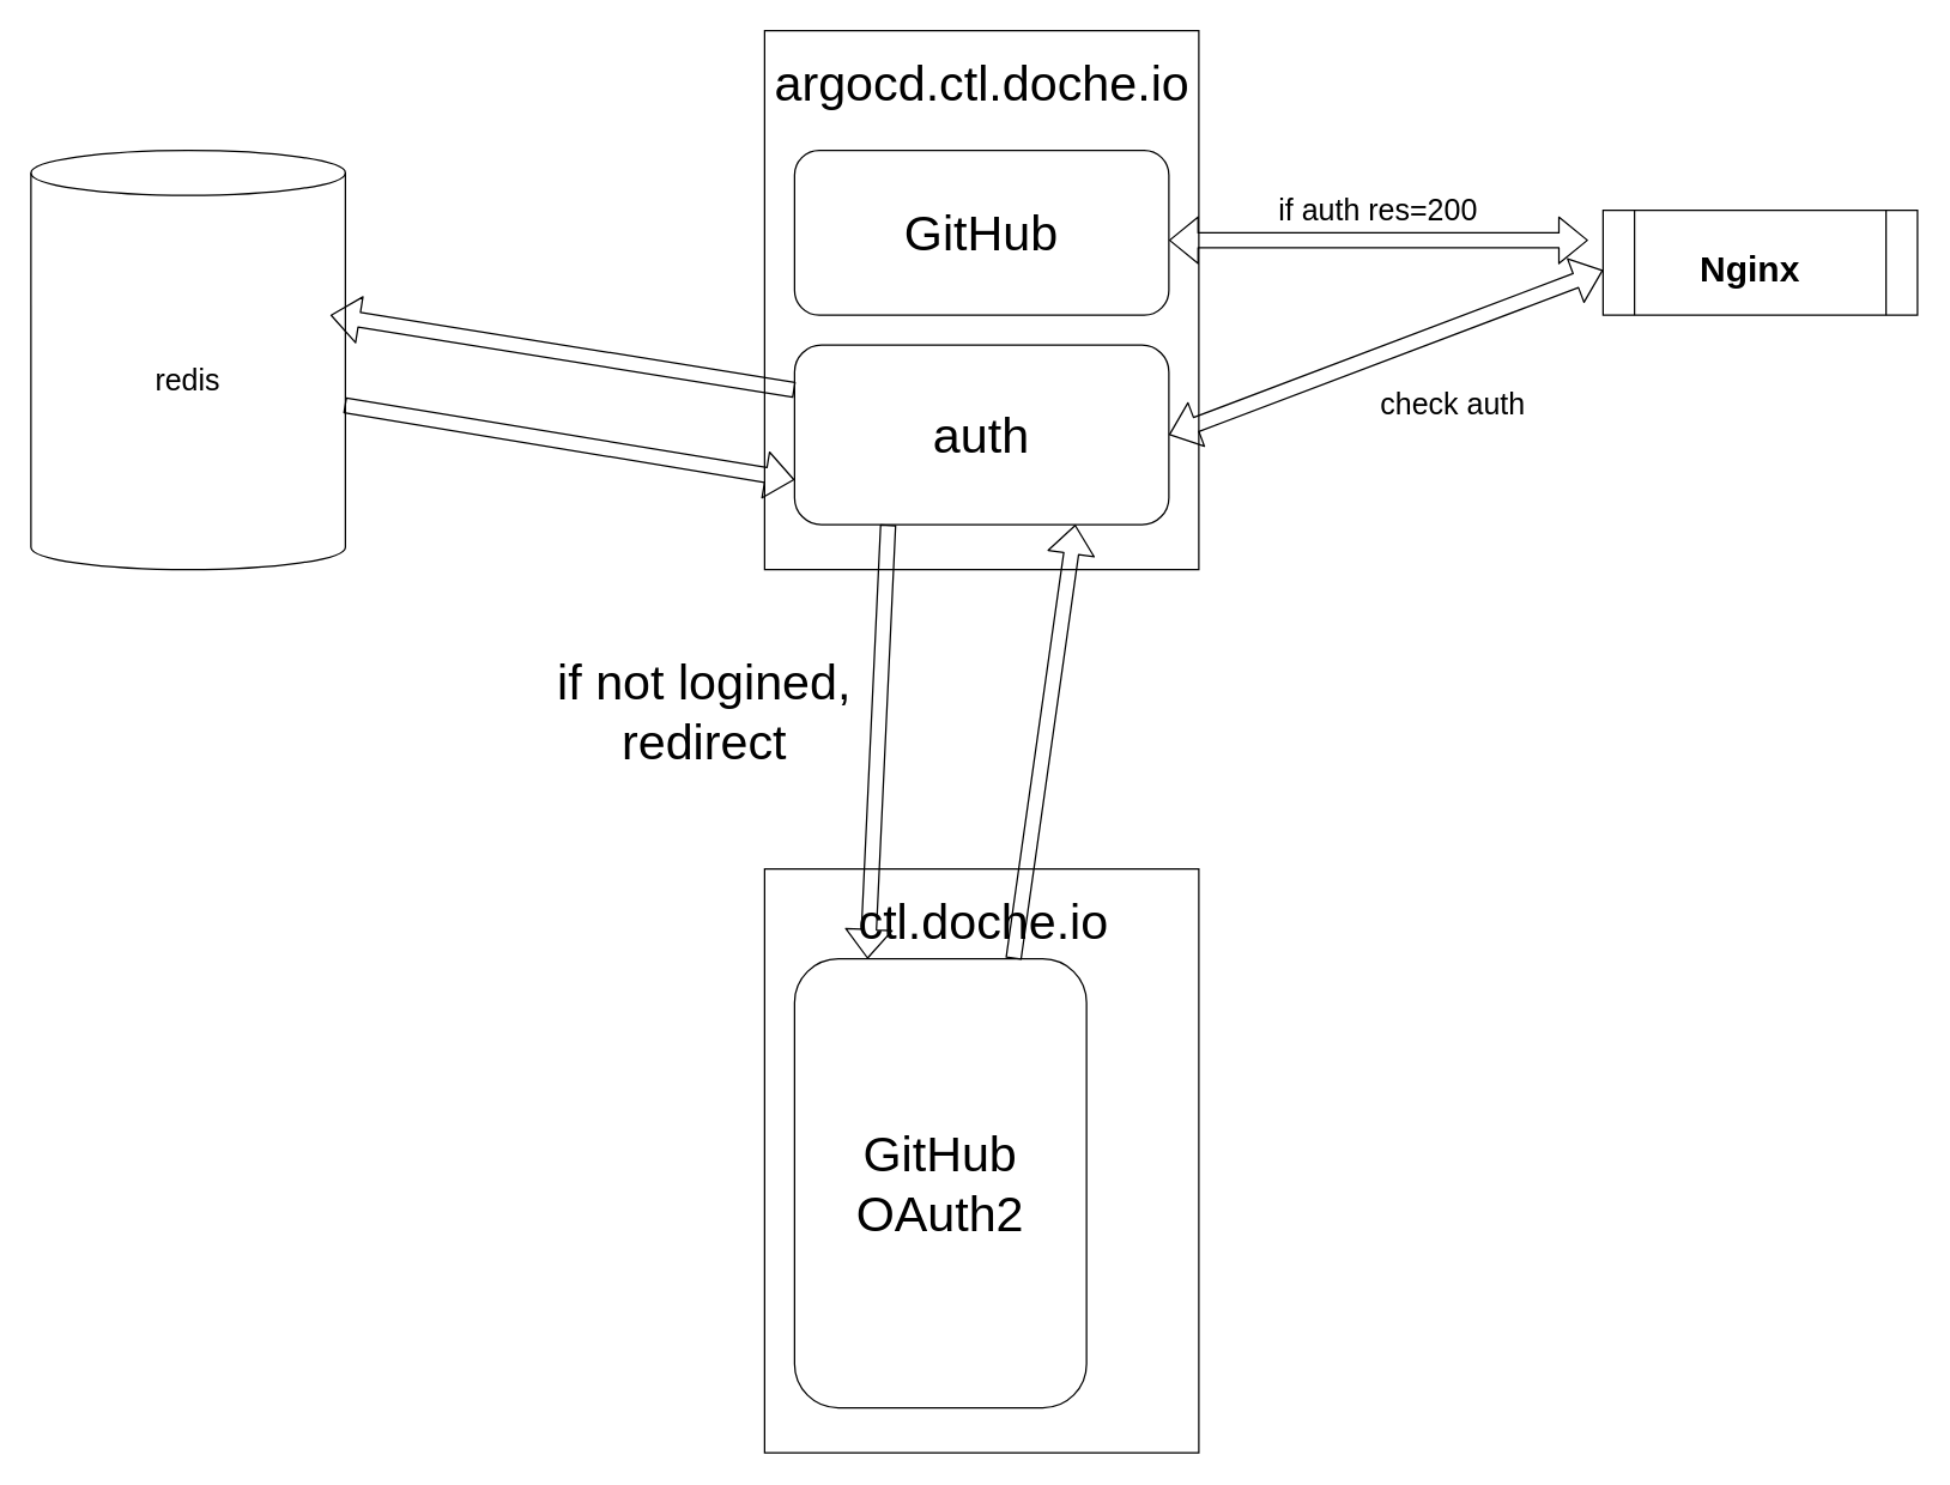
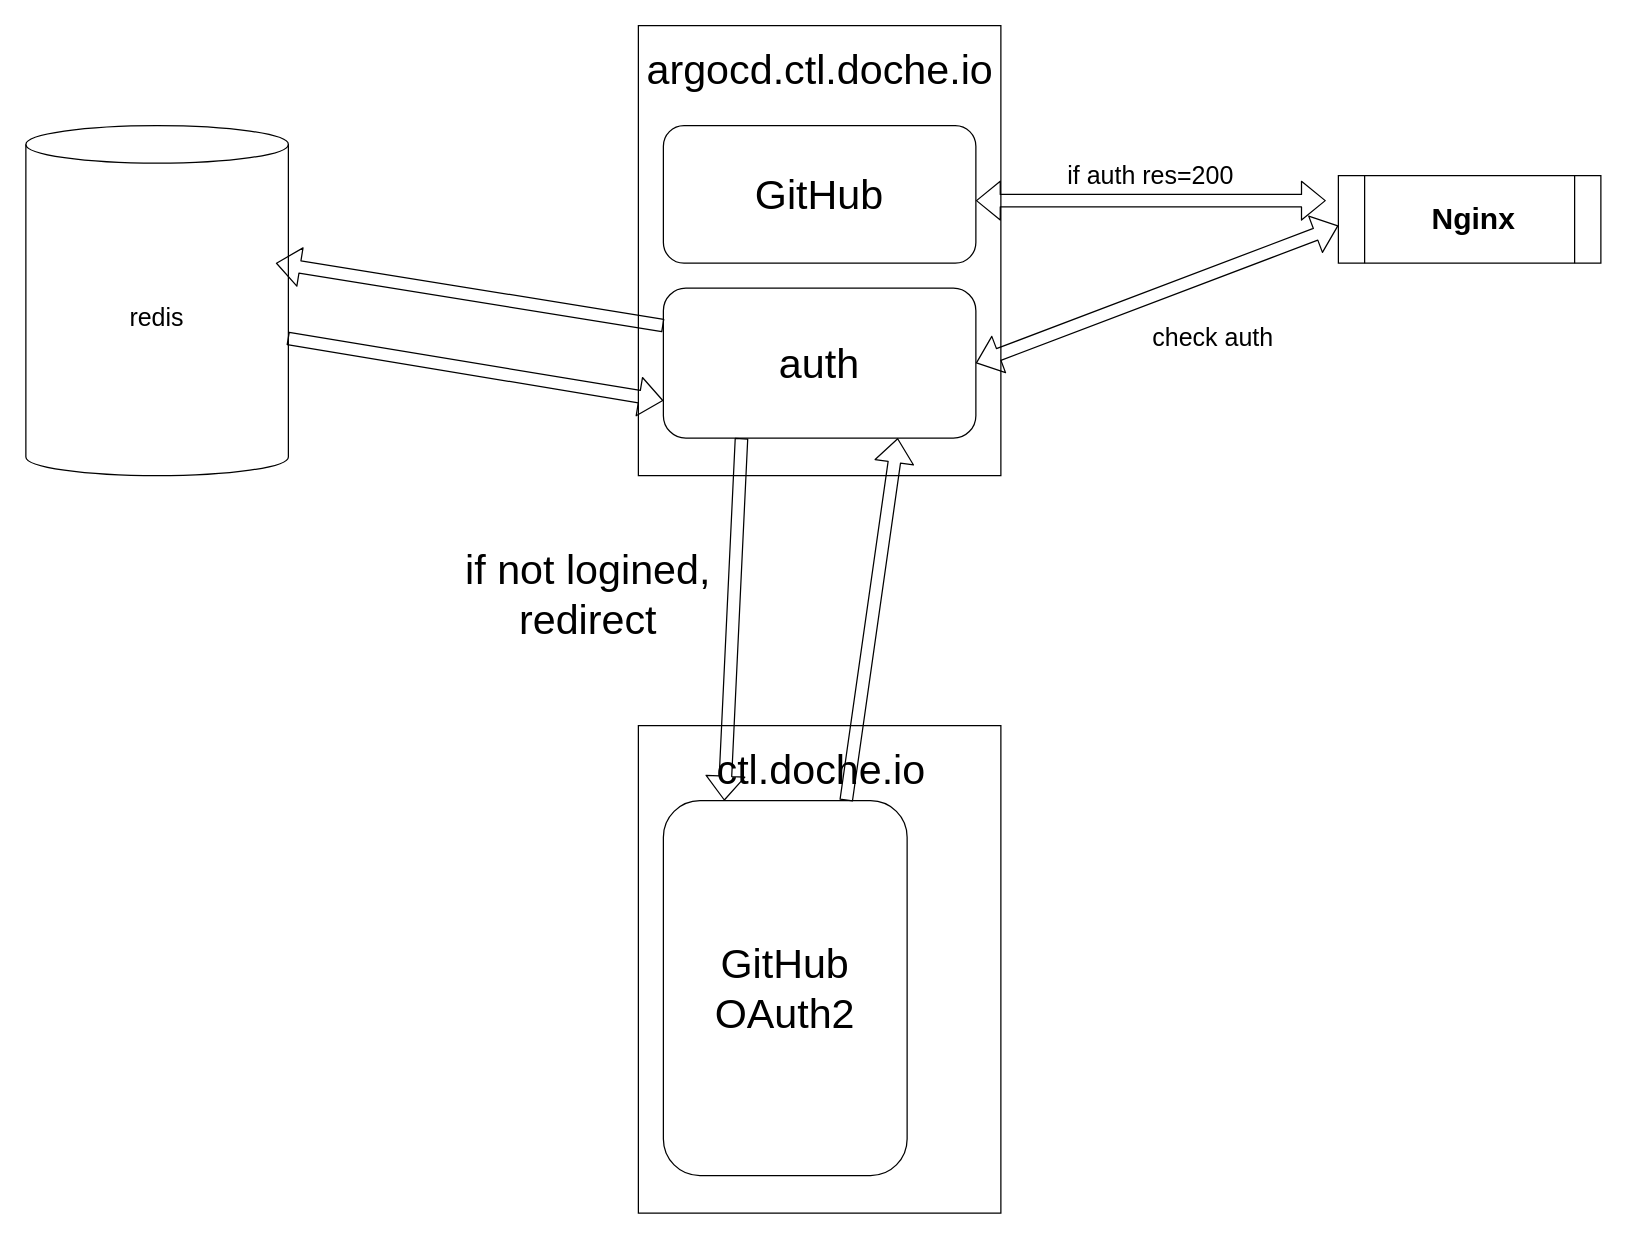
- <mxCell id="4" value="&lt;h1&gt;Nginx&lt;/h1&gt;" style="text;html=1;strokeColor=none;fillColor=none;spacing=5;spacingTop=-20;whiteSpace=wrap;overflow=hidden;rounded=0;" vertex="1" parent="1"><mxGeometry x="1130" y="160" width="80" height="50" as="geometry" /></mxCell>
+ <mxCell id="4" value="&lt;h1&gt;Nginx&lt;/h1&gt;" style="text;html=1;strokeColor=none;fillColor=none;spacing=5;spacingTop=-20;whiteSpace=wrap;overflow=hidden;rounded=0;" vertex="1" parent="1"><mxGeometry x="1140" y="155" width="80" height="50" as="geometry" /></mxCell>
